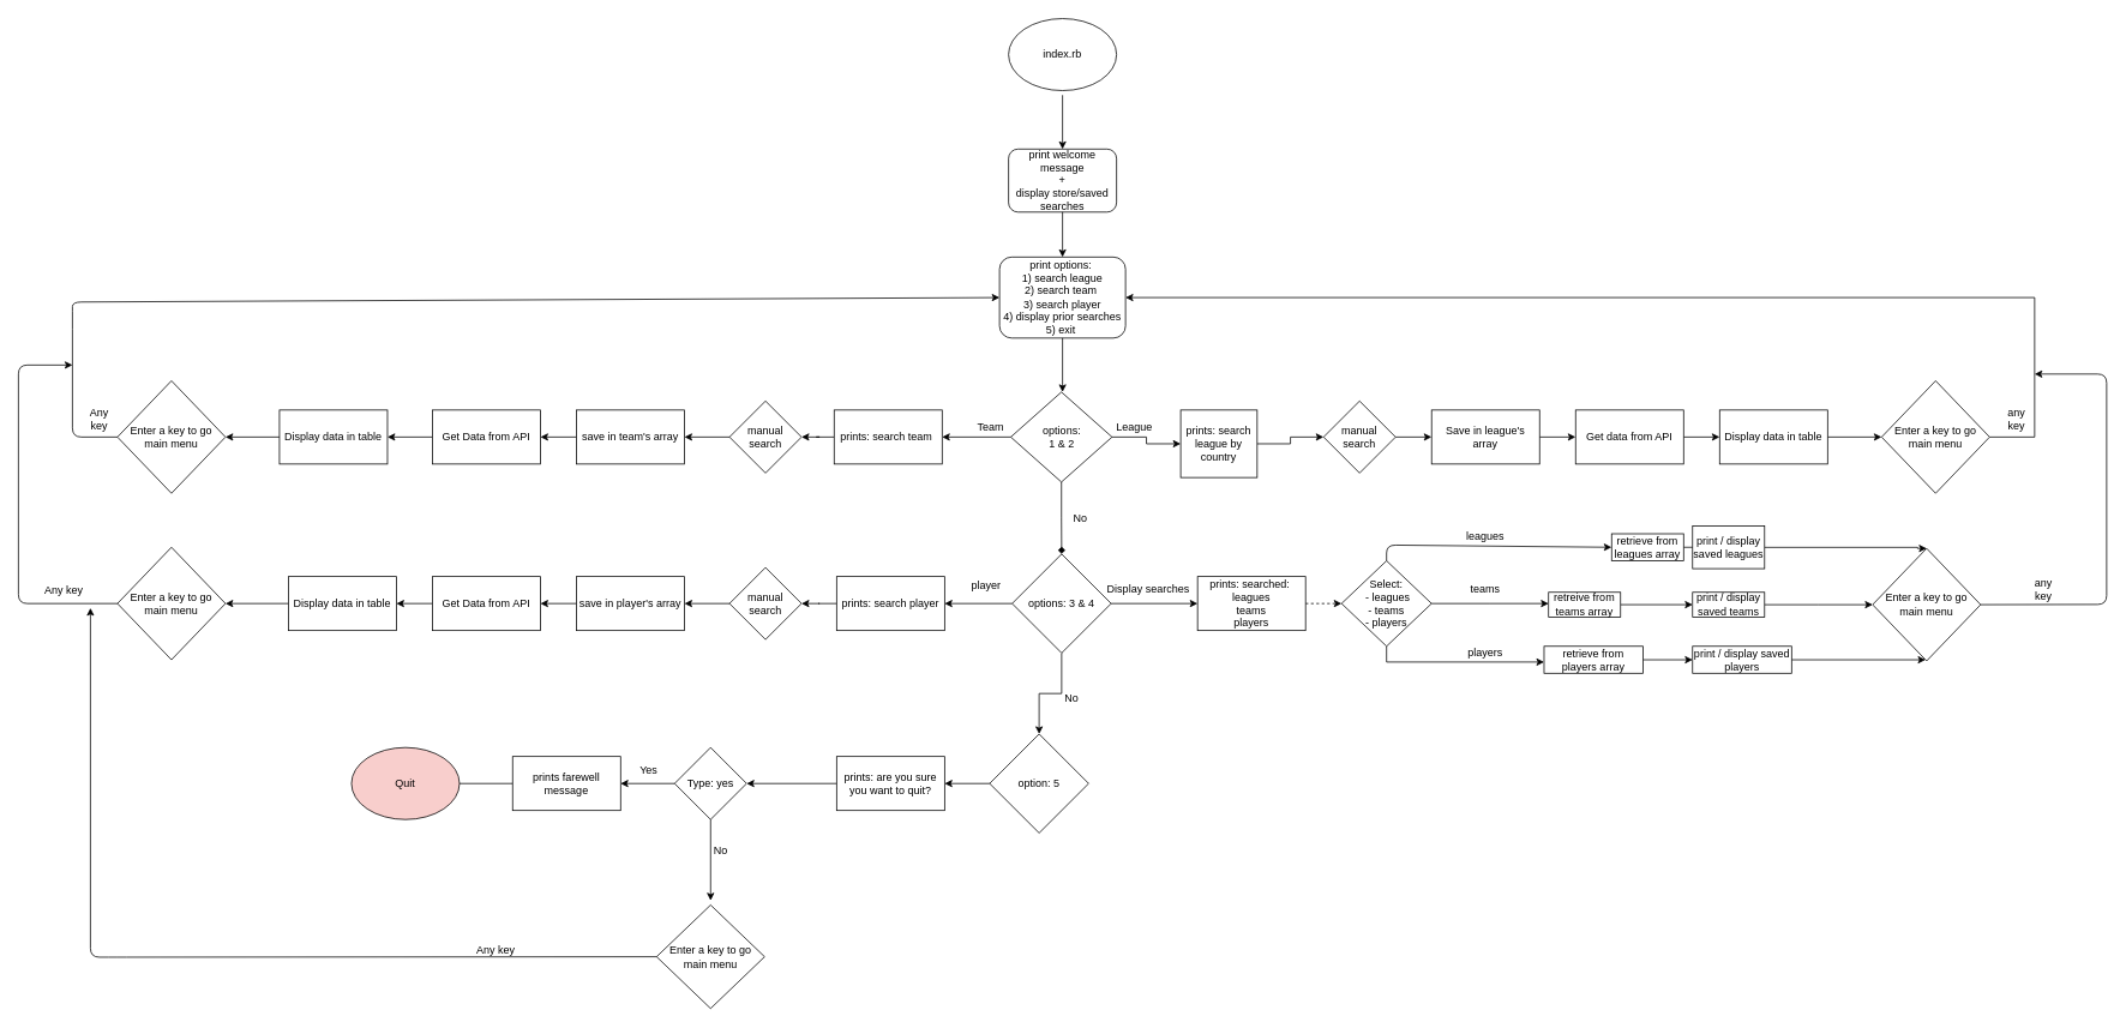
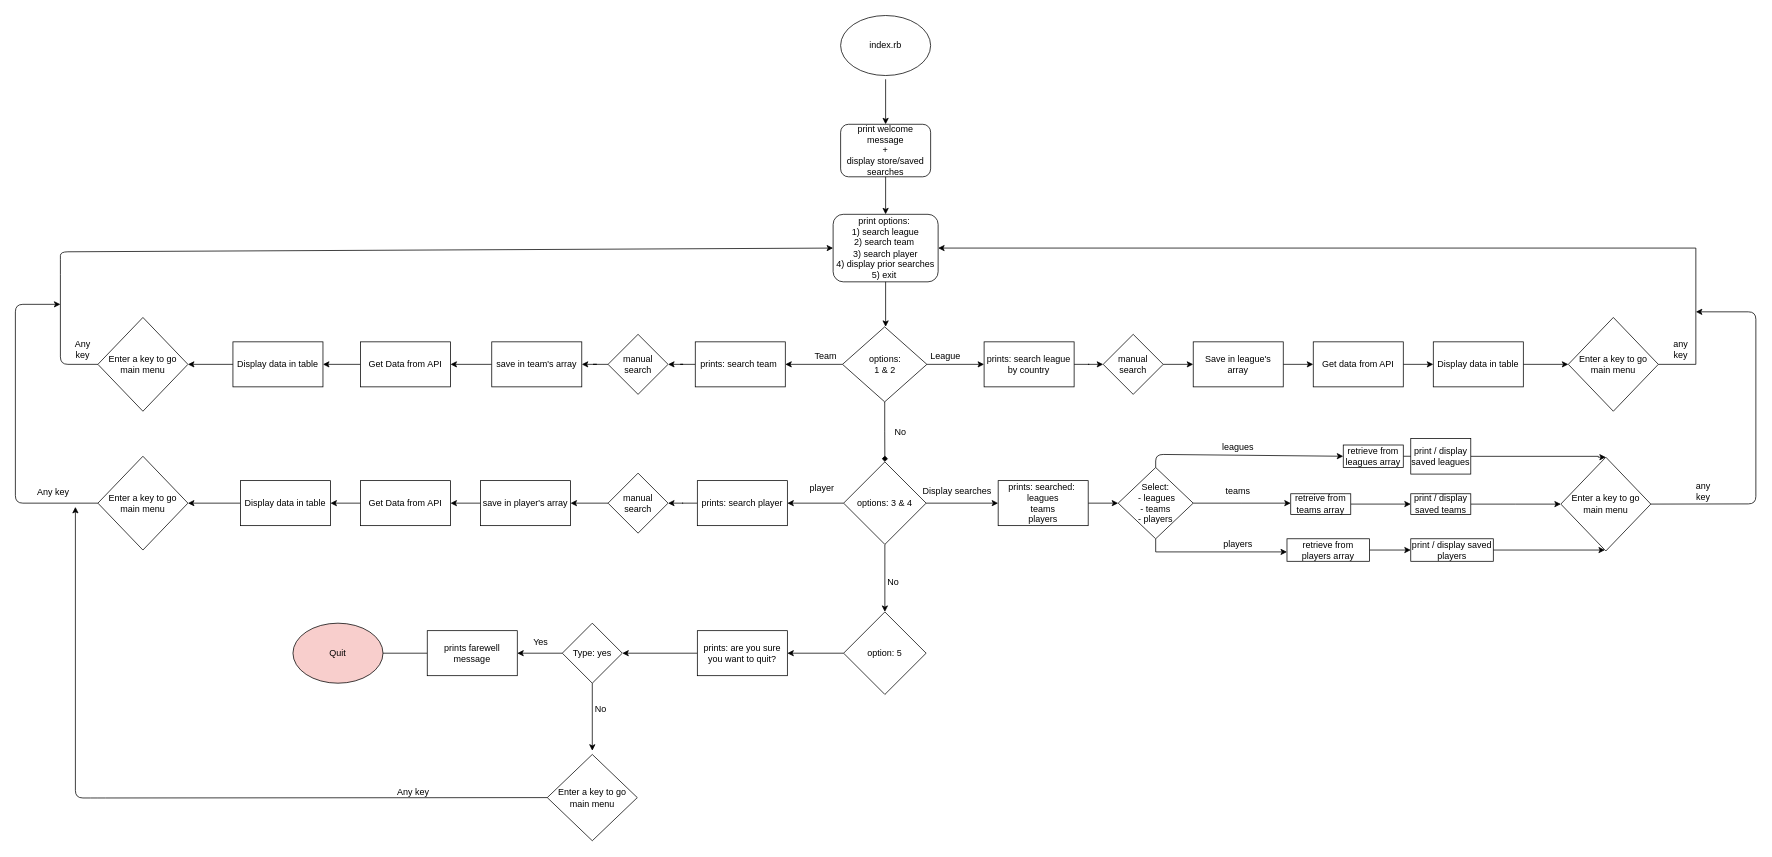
- <mxCell id="38" value="save in team's array" style="whiteSpace=wrap;html=1;" parent="1" vertex="1"><mxGeometry x="640" y="455" width="120" height="60" as="geometry" /></mxCell>
+ <mxCell id="38" value="save in team's array" style="whiteSpace=wrap;html=1;" parent="1" vertex="1"><mxGeometry x="655" y="455" width="120" height="60" as="geometry" /></mxCell>
- <mxCell id="19" value="prints: search league by country" style="whiteSpace=wrap;html=1;" parent="1" vertex="1"><mxGeometry x="1311.25" y="455" width="85" height="75" as="geometry" /></mxCell>
+ <mxCell id="19" value="prints: search league by country" style="whiteSpace=wrap;html=1;" parent="1" vertex="1"><mxGeometry x="1311.25" y="455" width="120" height="60" as="geometry" /></mxCell>
- <mxCell id="47" value="" style="edgeStyle=orthogonalEdgeStyle;rounded=0;orthogonalLoop=1;jettySize=auto;html=1;dashed=1;" parent="1" source="48" target="52" edge="1"><mxGeometry relative="1" as="geometry" /></mxCell>
+ <mxCell id="47" value="" style="edgeStyle=orthogonalEdgeStyle;rounded=0;orthogonalLoop=1;jettySize=auto;html=1;" parent="1" source="48" target="52" edge="1"><mxGeometry relative="1" as="geometry" /></mxCell>
- <mxCell id="17" value="option: 5" style="rhombus;whiteSpace=wrap;html=1;" parent="1" vertex="1"><mxGeometry x="1099" y="815" width="110" height="110" as="geometry" /></mxCell>
+ <mxCell id="17" value="option: 5" style="rhombus;whiteSpace=wrap;html=1;" parent="1" vertex="1"><mxGeometry x="1124" y="815" width="110" height="110" as="geometry" /></mxCell>
